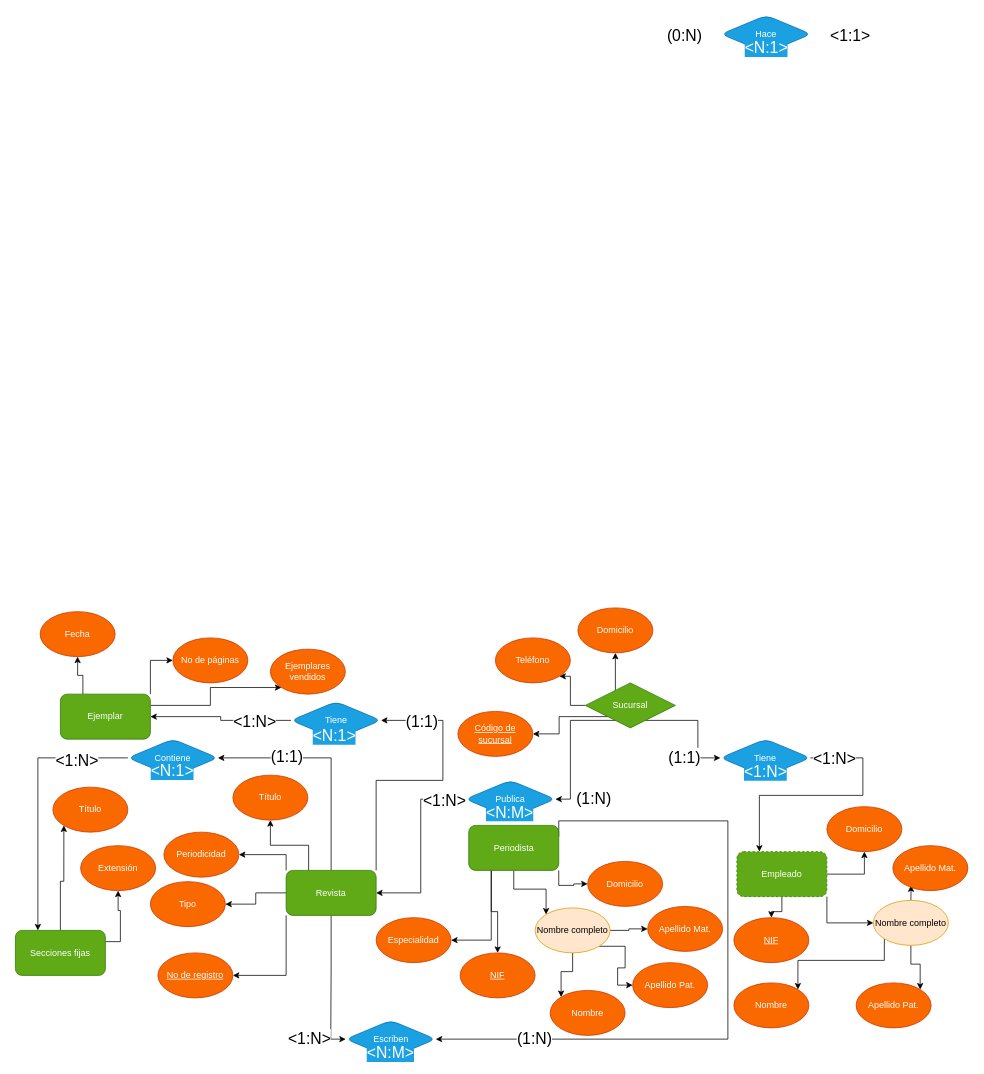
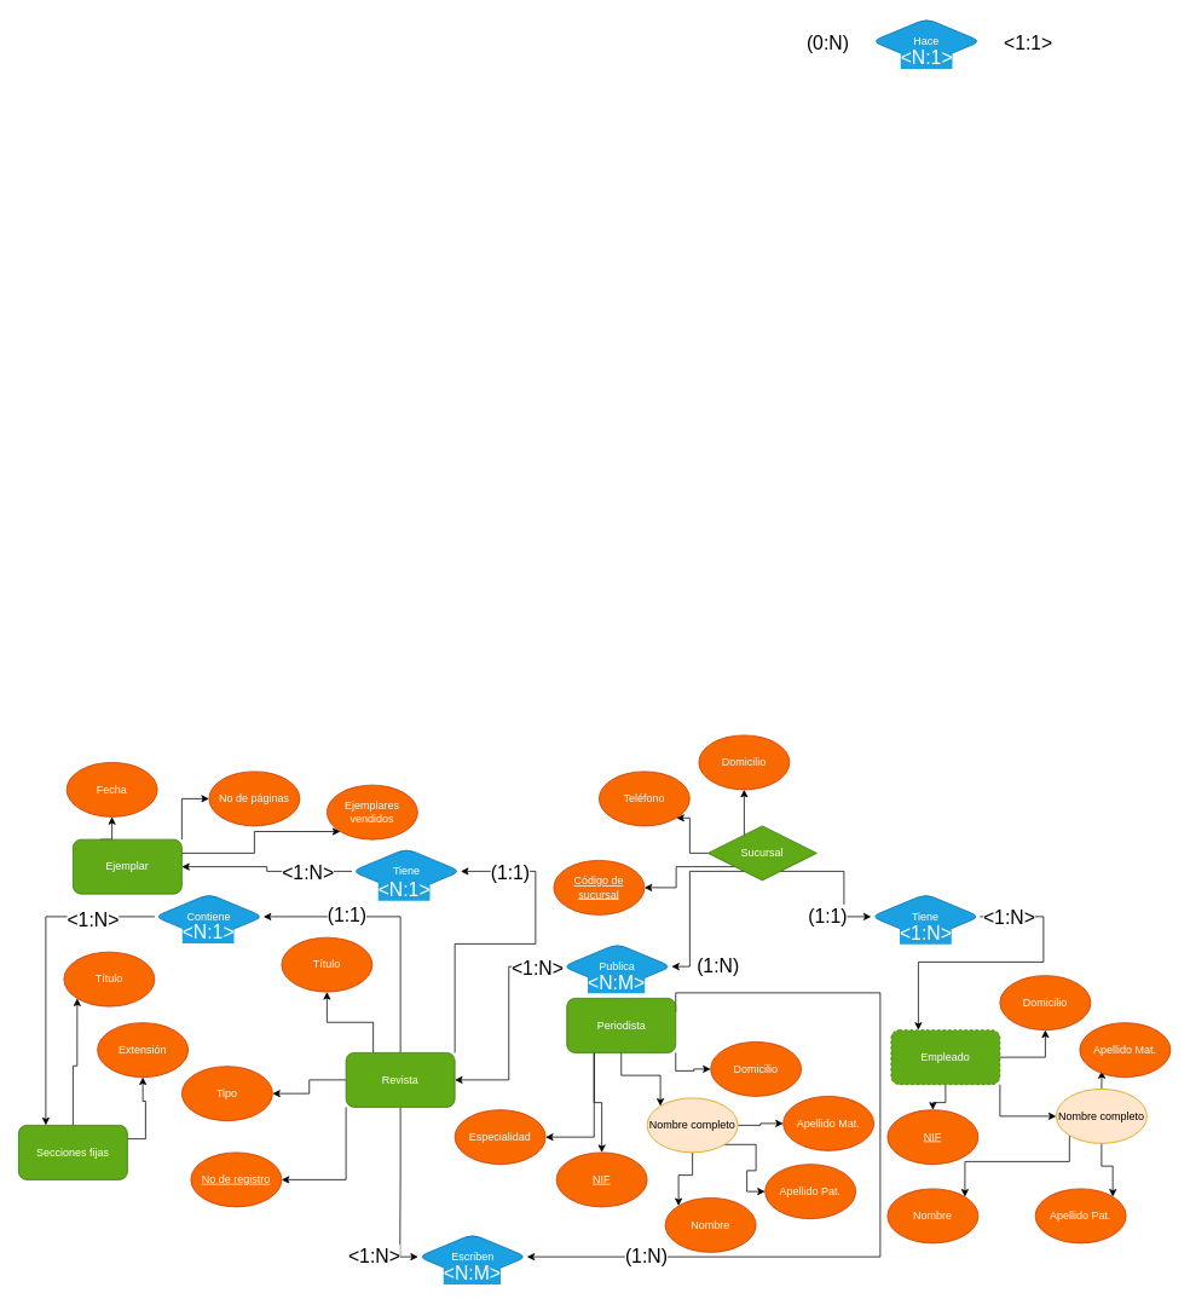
- <mxCell id="72" value="&lt;font color=&quot;#ffffff&quot;&gt;Fecha&lt;/font&gt;" style="ellipse;whiteSpace=wrap;html=1;fillColor=#fa6800;fontColor=#000000;strokeColor=#C73500;" vertex="1" parent="1"><mxGeometry x="53" y="815" width="100" height="60" as="geometry" /></mxCell>
+ <mxCell id="72" value="&lt;font color=&quot;#ffffff&quot;&gt;Fecha&lt;/font&gt;" style="ellipse;whiteSpace=wrap;html=1;fillColor=#fa6800;fontColor=#000000;strokeColor=#C73500;" vertex="1" parent="1"><mxGeometry x="73" y="840" width="100" height="60" as="geometry" /></mxCell>
- <mxCell id="42" value="&lt;font color=&quot;#ffffff&quot;&gt;Periodicidad&lt;/font&gt;" style="ellipse;whiteSpace=wrap;html=1;fillColor=#fa6800;fontColor=#000000;strokeColor=#C73500;" parent="1" vertex="1"><mxGeometry x="218" y="1109" width="100" height="60" as="geometry" /></mxCell>
- <mxCell id="34" style="edgeStyle=orthogonalEdgeStyle;rounded=0;orthogonalLoop=1;jettySize=auto;html=1;exitX=0;exitY=0;exitDx=0;exitDy=0;entryX=1;entryY=0.5;entryDx=0;entryDy=0;" parent="1" source="40" target="42" edge="1"><mxGeometry relative="1" as="geometry" /></mxCell>
